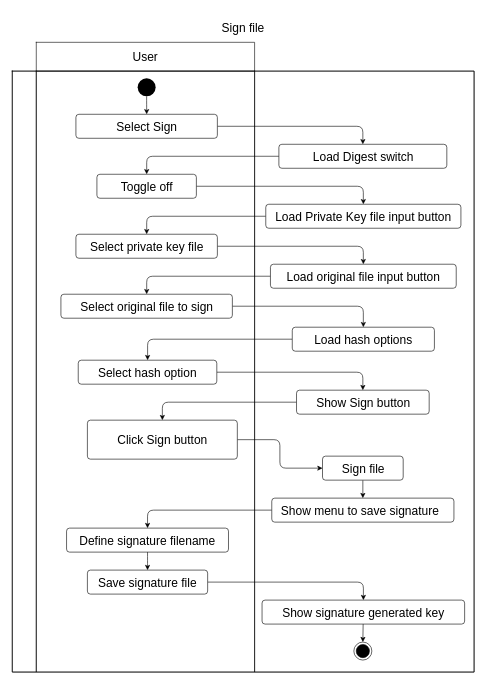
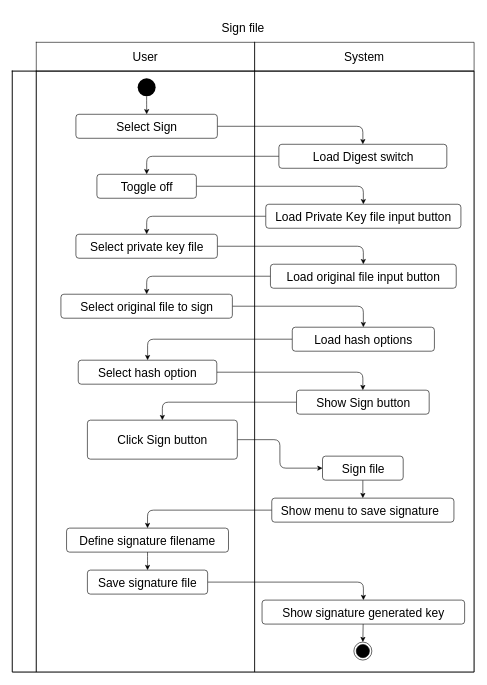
+ <mxCell id="6" value="System" style="shape=partialRectangle;html=1;whiteSpace=wrap;connectable=0;fillColor=none;top=1;left=1;bottom=1;right=1;overflow=hidden;fontSize=20;" parent="3" vertex="1"><mxGeometry x="404" width="366" height="48" as="geometry" /></mxCell>
